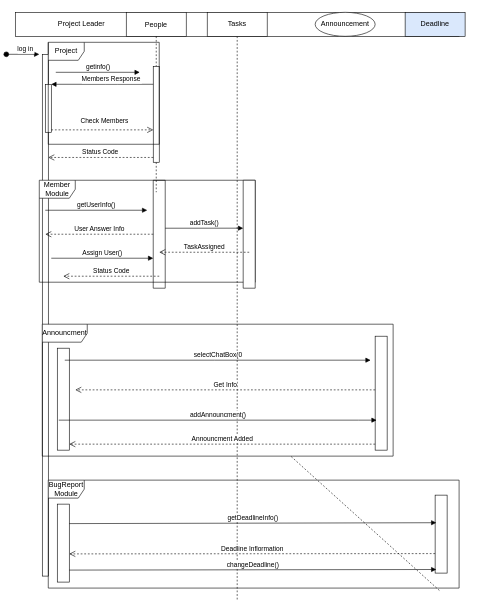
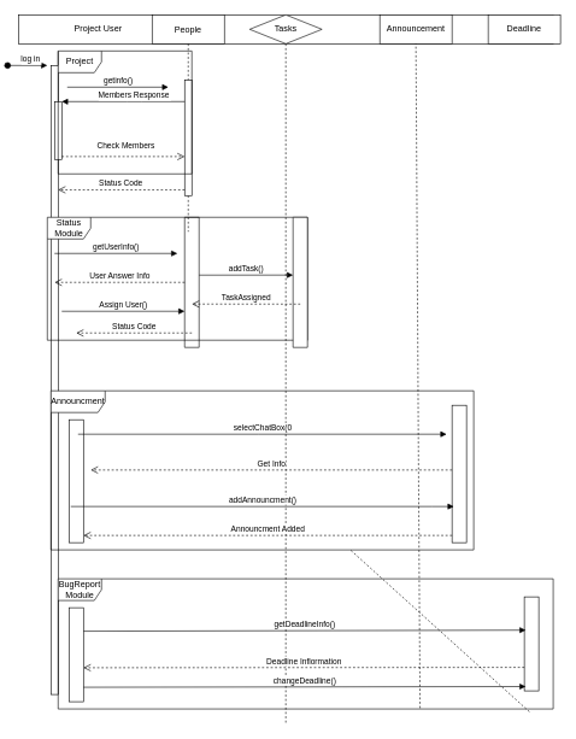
- <mxCell id="19" value="Project Leader" style="text;html=1;resizable=0;autosize=1;align=center;verticalAlign=middle;points=[];fillColor=none;strokeColor=none;rounded=0;" parent="2" vertex="1"><mxGeometry x="65" y="10" width="90" height="20" as="geometry" /></mxCell>
+ <mxCell id="19" value="Project User" style="text;html=1;resizable=0;autosize=1;align=center;verticalAlign=middle;points=[];fillColor=none;strokeColor=none;rounded=0;" parent="2" vertex="1"><mxGeometry x="65" y="10" width="90" height="20" as="geometry" /></mxCell>
- <mxCell id="28" value="Tasks" style="rounded=0;whiteSpace=wrap;html=1;" parent="1" vertex="1"><mxGeometry x="340" y="20" width="100" height="40" as="geometry" /></mxCell>
+ <mxCell id="28" value="Tasks" style="rhombus;whiteSpace=wrap;html=1;" parent="1" vertex="1"><mxGeometry x="340" y="20" width="100" height="40" as="geometry" /></mxCell>
- <mxCell id="29" value="Announcement" style="ellipse;whiteSpace=wrap;html=1;" parent="1" vertex="1"><mxGeometry x="520" y="20" width="100" height="40" as="geometry" /></mxCell>
+ <mxCell id="29" value="Announcement" style="rounded=0;whiteSpace=wrap;html=1;" parent="1" vertex="1"><mxGeometry x="520" y="20" width="100" height="40" as="geometry" /></mxCell>
- <mxCell id="30" value="Deadline" style="rounded=0;whiteSpace=wrap;html=1;fillColor=#dae8fc;" parent="1" vertex="1"><mxGeometry x="670" y="20" width="100" height="40" as="geometry" /></mxCell>
+ <mxCell id="30" value="Deadline" style="rounded=0;whiteSpace=wrap;html=1;" parent="1" vertex="1"><mxGeometry x="670" y="20" width="100" height="40" as="geometry" /></mxCell>
- <mxCell id="31" value="Member Module" style="shape=umlFrame;whiteSpace=wrap;html=1;" parent="1" vertex="1"><mxGeometry x="60" y="300" width="360" height="170" as="geometry" /></mxCell>
+ <mxCell id="31" value="Status Module" style="shape=umlFrame;whiteSpace=wrap;html=1;" parent="1" vertex="1"><mxGeometry x="60" y="300" width="360" height="170" as="geometry" /></mxCell>
+ <mxCell id="38" value="" style="endArrow=none;dashed=1;html=1;rounded=0;entryX=0.5;entryY=1;entryDx=0;entryDy=0;exitX=0.731;exitY=0.994;exitDx=0;exitDy=0;exitPerimeter=0;" parent="1" source="14" target="29" edge="1"><mxGeometry width="50" height="50" relative="1" as="geometry"><mxPoint x="570" y="860" as="sourcePoint" /><mxPoint x="530" y="220" as="targetPoint" /></mxGeometry></mxCell>
